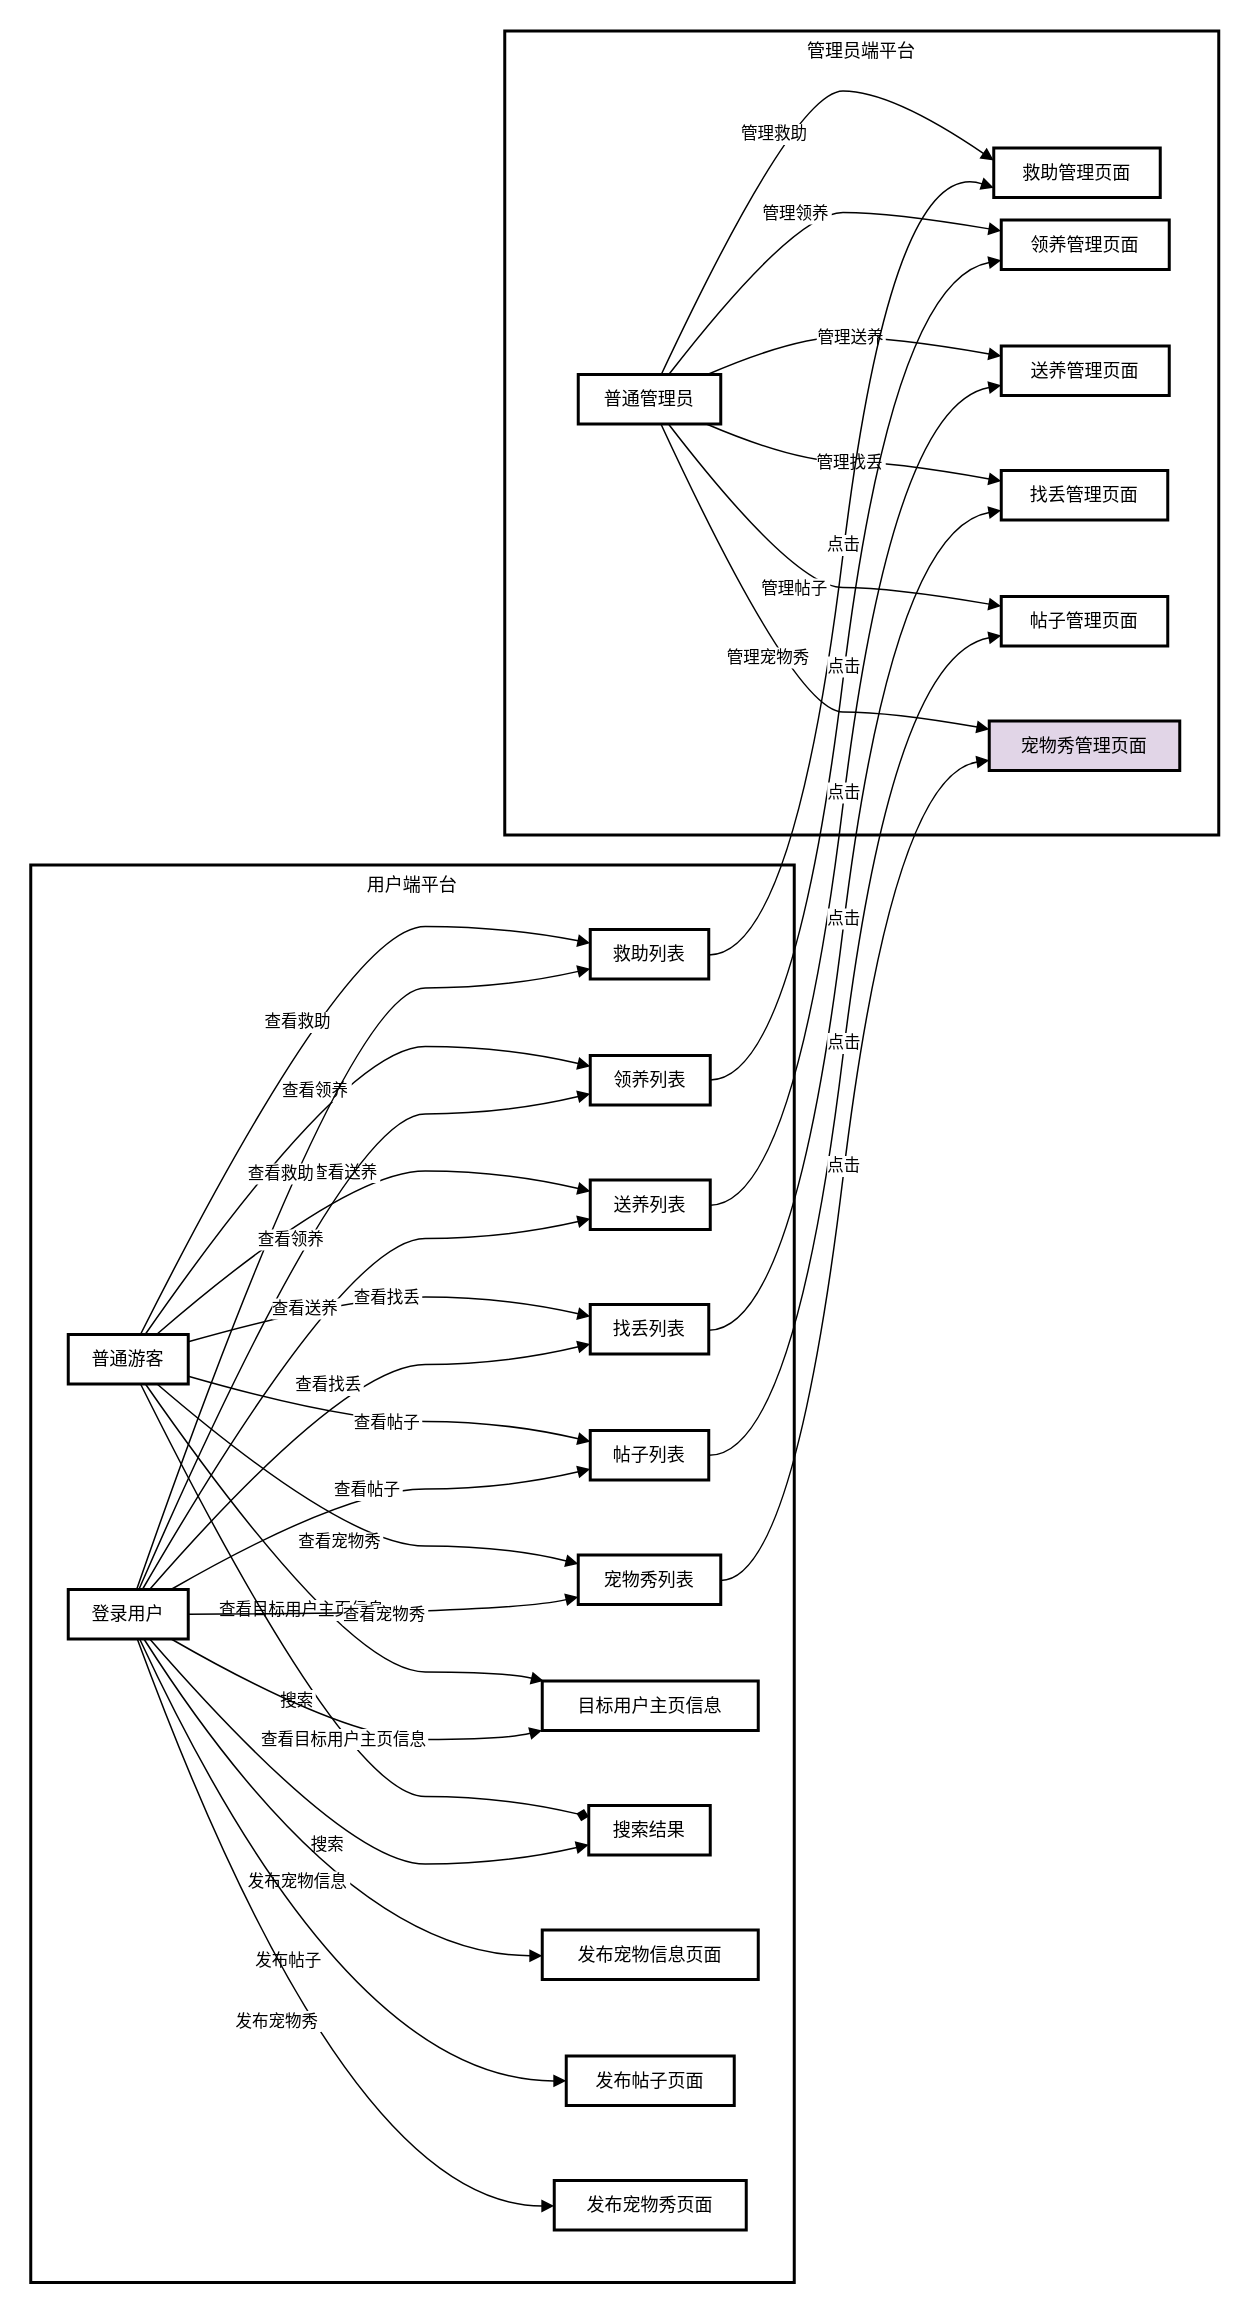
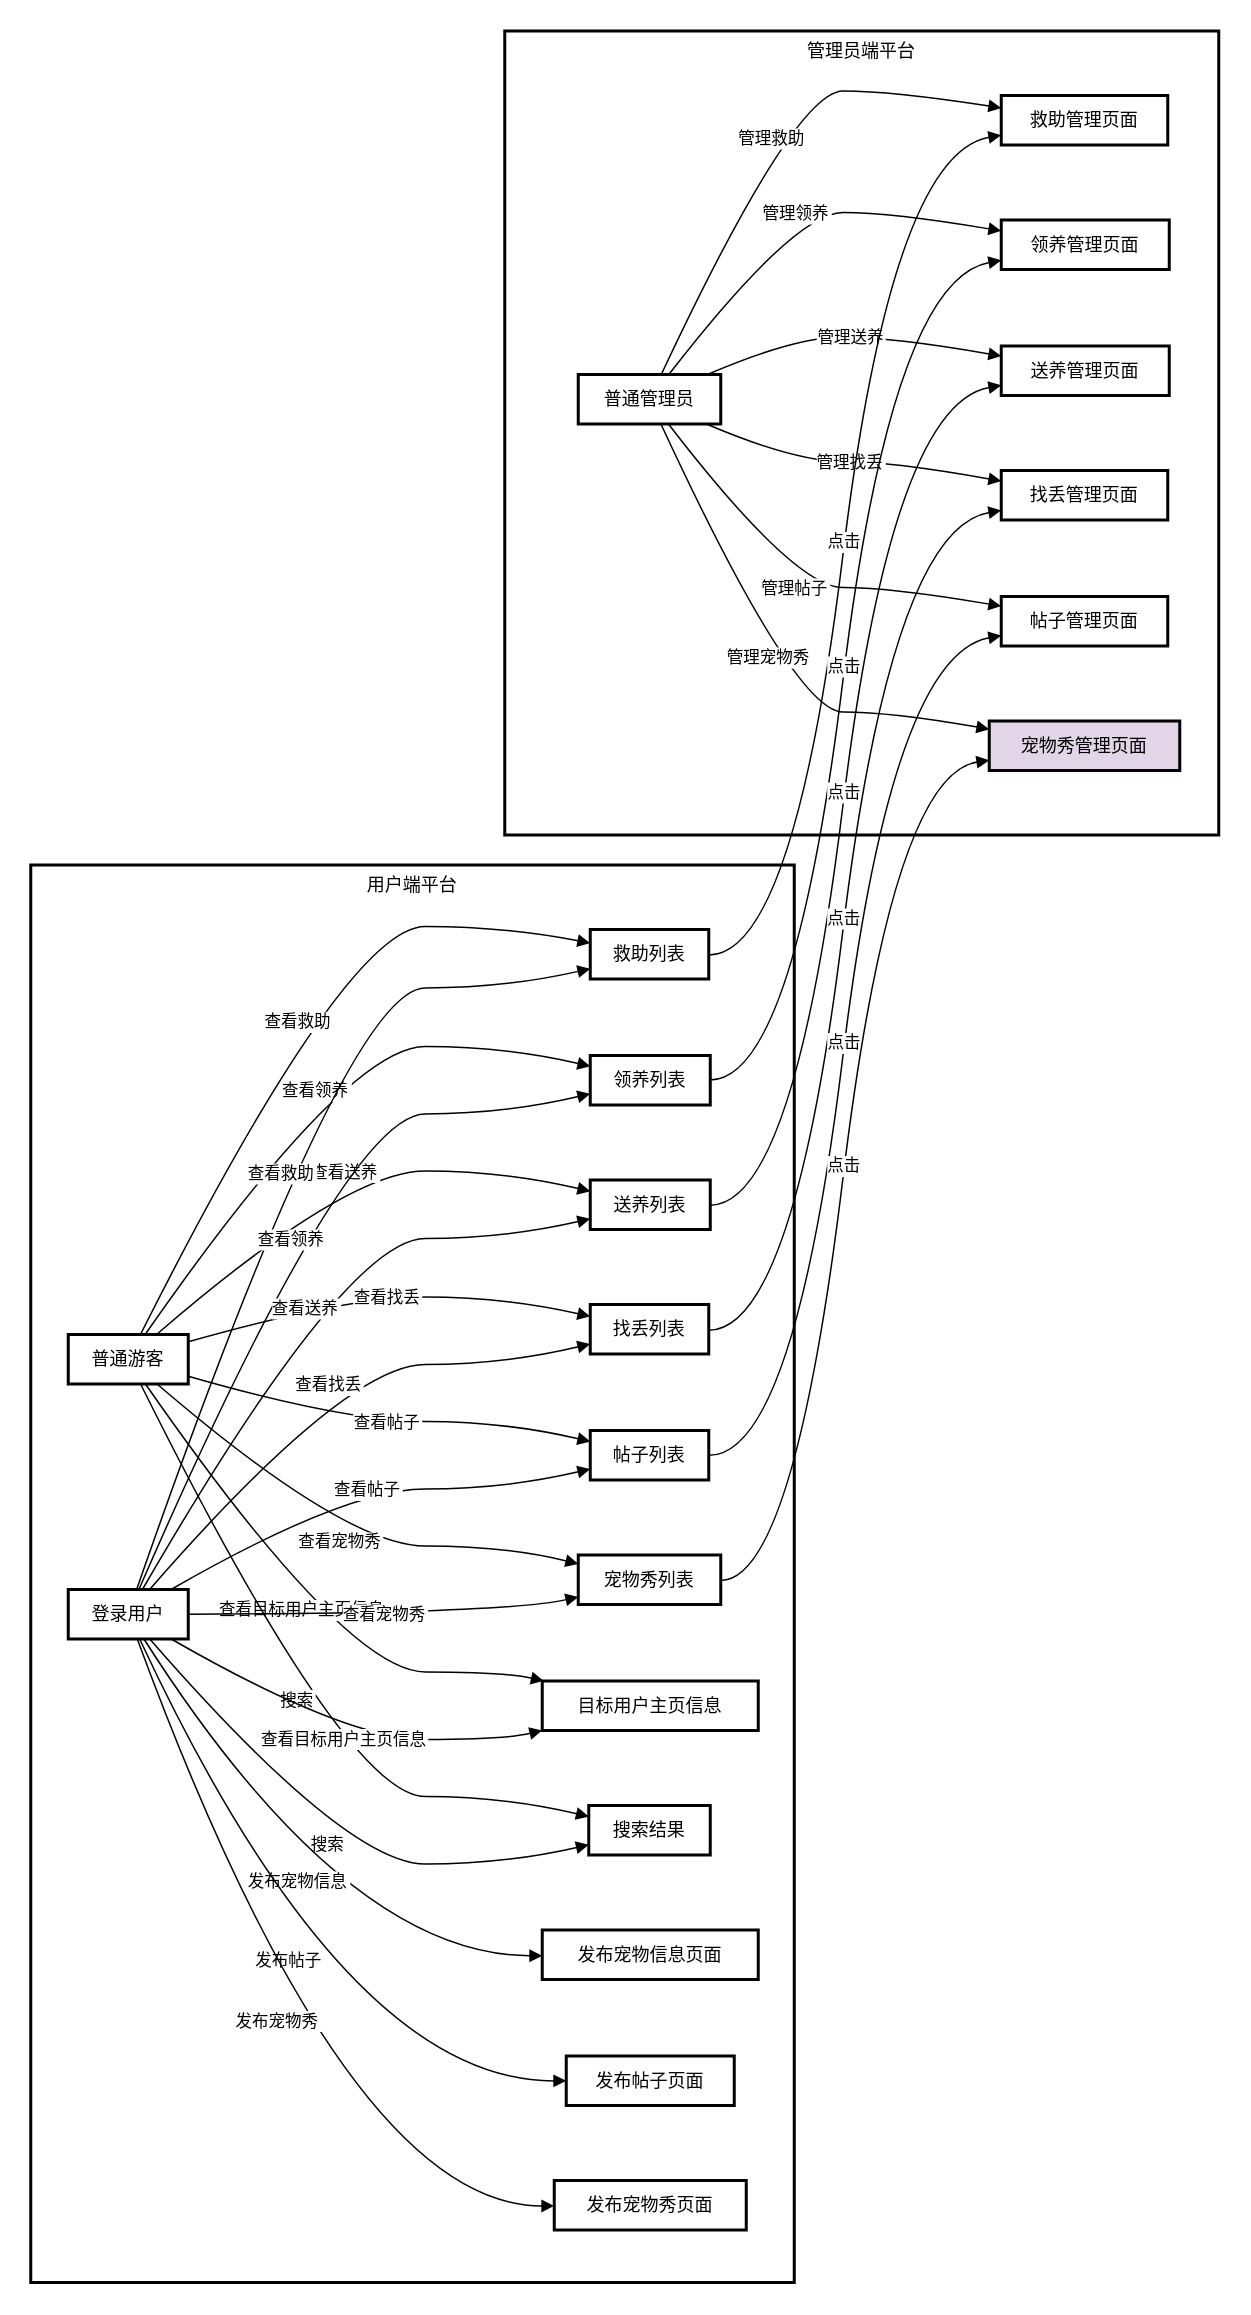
- <mxCell id="3" value="救助管理页面" style="whiteSpace=wrap;strokeWidth=2;" vertex="1" parent="1"><mxGeometry x="662" y="98" width="111" height="33" as="geometry" /></mxCell>
+ <mxCell id="3" value="救助管理页面" style="whiteSpace=wrap;strokeWidth=2;" vertex="1" parent="1"><mxGeometry x="667" y="63" width="111" height="33" as="geometry" /></mxCell>
- <mxCell id="31" value="搜索" style="curved=1;startArrow=none;endArrow=diamond;exitX=0.603;exitY=1.002;entryX=0.002;entryY=0.224;" edge="1" parent="1" source="12" target="19"><mxGeometry relative="1" as="geometry"><Array as="points"><mxPoint x="230" y="1197" /><mxPoint x="336" y="1197" /></Array></mxGeometry></mxCell>
+ <mxCell id="31" value="搜索" style="curved=1;startArrow=none;endArrow=block;exitX=0.603;exitY=1.002;entryX=0.002;entryY=0.224;" edge="1" parent="1" source="12" target="19"><mxGeometry relative="1" as="geometry"><Array as="points"><mxPoint x="230" y="1197" /><mxPoint x="336" y="1197" /></Array></mxGeometry></mxCell>
